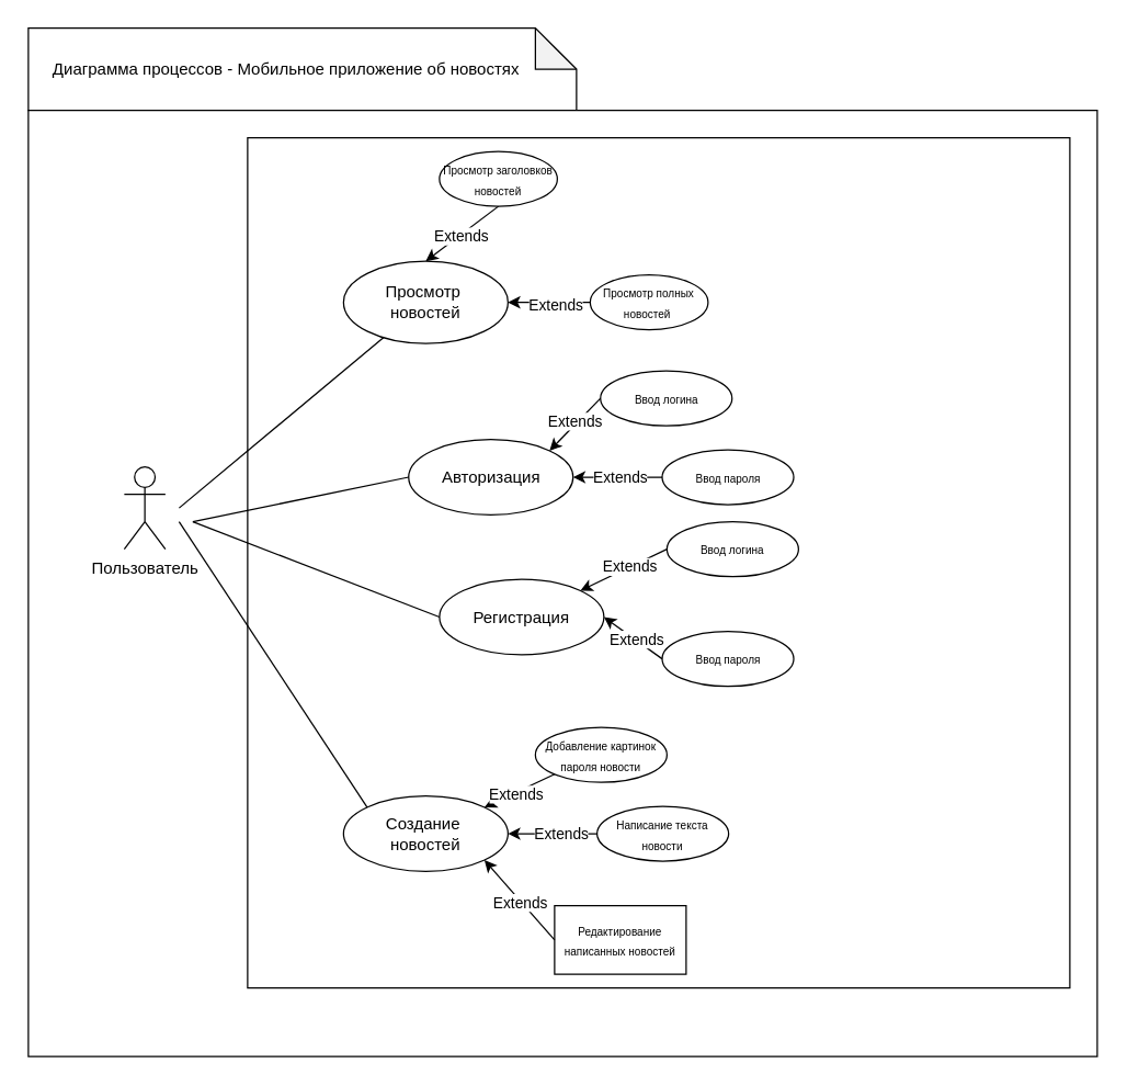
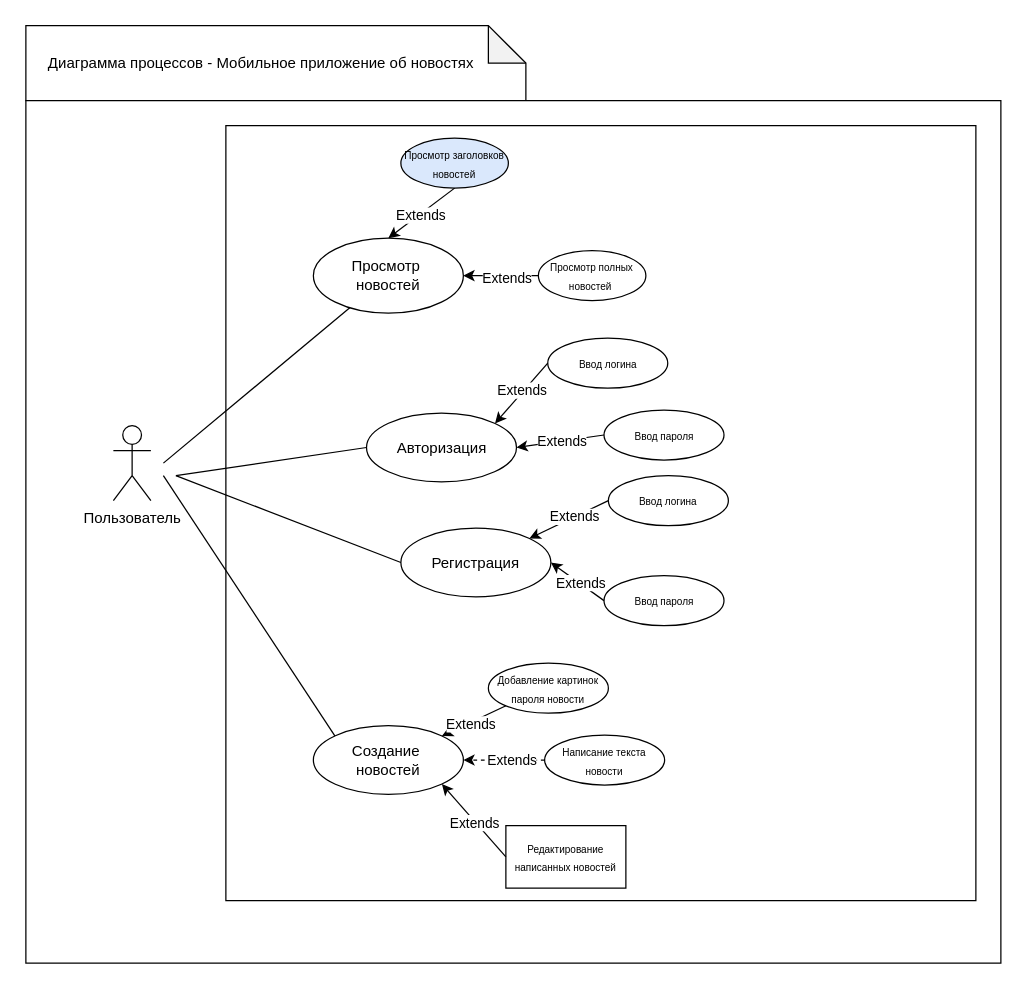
- <mxCell id="9" value="&lt;font style=&quot;font-size: 8px;&quot;&gt;Просмотр заголовков новостей&lt;/font&gt;" style="ellipse;whiteSpace=wrap;html=1;" parent="1" vertex="1"><mxGeometry x="320" y="110" width="86" height="40" as="geometry" /></mxCell>
+ <mxCell id="9" value="&lt;font style=&quot;font-size: 8px;&quot;&gt;Просмотр заголовков новостей&lt;/font&gt;" style="ellipse;whiteSpace=wrap;html=1;fillColor=#dae8fc;" parent="1" vertex="1"><mxGeometry x="320" y="110" width="86" height="40" as="geometry" /></mxCell>
- <mxCell id="26" value="Авторизация" style="ellipse;whiteSpace=wrap;html=1;" vertex="1" parent="1"><mxGeometry x="297.5" y="320" width="120" height="55" as="geometry" /></mxCell>
+ <mxCell id="26" value="Авторизация" style="ellipse;whiteSpace=wrap;html=1;" vertex="1" parent="1"><mxGeometry x="292.5" y="330" width="120" height="55" as="geometry" /></mxCell>
- <mxCell id="19" style="edgeStyle=orthogonalEdgeStyle;rounded=0;orthogonalLoop=1;jettySize=auto;html=1;entryX=1;entryY=0.5;entryDx=0;entryDy=0;" parent="1" source="21" target="8" edge="1"><mxGeometry relative="1" as="geometry" /></mxCell>
+ <mxCell id="19" style="edgeStyle=orthogonalEdgeStyle;rounded=0;orthogonalLoop=1;jettySize=auto;html=1;entryX=1;entryY=0.5;entryDx=0;entryDy=0;dashed=1;" parent="1" source="21" target="8" edge="1"><mxGeometry relative="1" as="geometry" /></mxCell>
